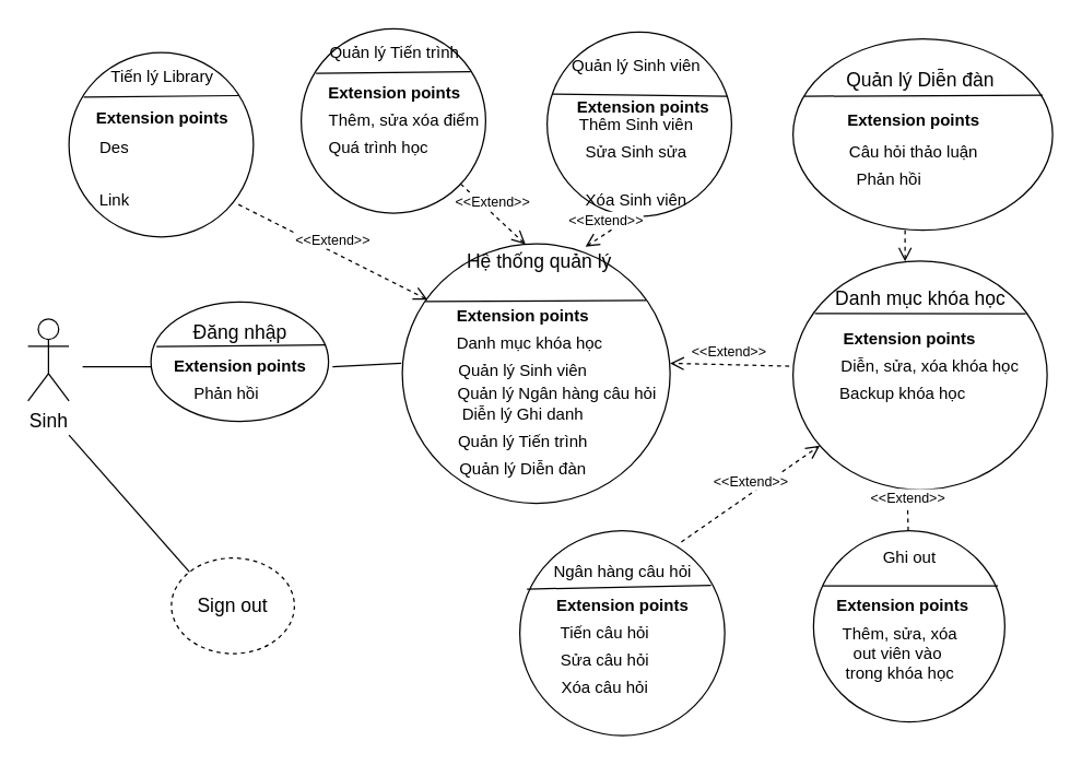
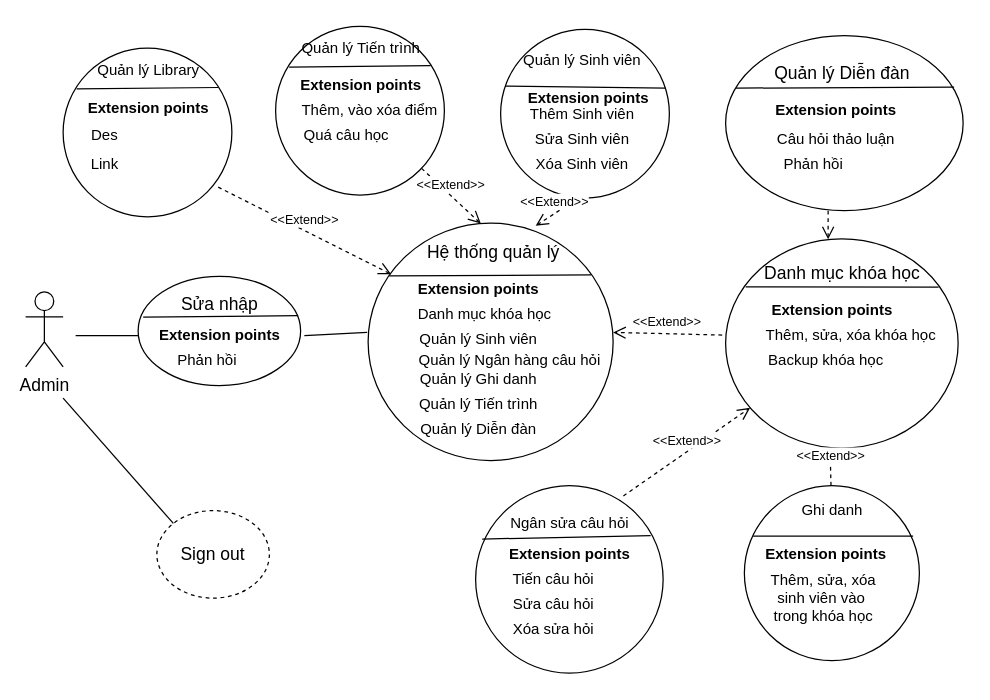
- <mxCell id="67" value="Tiến lý Library" style="text;html=1;align=center;verticalAlign=middle;resizable=0;points=[];autosize=1;strokeColor=none;fillColor=none;" vertex="1" parent="1"><mxGeometry x="67.5" y="45.5" width="100" height="20" as="geometry" /></mxCell>
+ <mxCell id="67" value="Quản lý Library" style="text;html=1;align=center;verticalAlign=middle;resizable=0;points=[];autosize=1;strokeColor=none;fillColor=none;" vertex="1" parent="1"><mxGeometry x="67.5" y="45.5" width="100" height="20" as="geometry" /></mxCell>
- <mxCell id="46" value="Thêm, sửa xóa điểm" style="text;html=1;align=center;verticalAlign=middle;resizable=0;points=[];autosize=1;strokeColor=none;fillColor=none;" parent="1" vertex="1"><mxGeometry x="230" y="78" width="130" height="20" as="geometry" /></mxCell>
+ <mxCell id="46" value="Thêm, vào xóa điểm" style="text;html=1;align=center;verticalAlign=middle;resizable=0;points=[];autosize=1;strokeColor=none;fillColor=none;" parent="1" vertex="1"><mxGeometry x="230" y="78" width="130" height="20" as="geometry" /></mxCell>
- <mxCell id="49" value="Quá trình học&amp;nbsp;" style="text;html=1;align=center;verticalAlign=middle;resizable=0;points=[];autosize=1;strokeColor=none;fillColor=none;" parent="1" vertex="1"><mxGeometry x="232.5" y="98" width="90" height="20" as="geometry" /></mxCell>
+ <mxCell id="49" value="Quá câu học&amp;nbsp;" style="text;html=1;align=center;verticalAlign=middle;resizable=0;points=[];autosize=1;strokeColor=none;fillColor=none;" parent="1" vertex="1"><mxGeometry x="232.5" y="98" width="90" height="20" as="geometry" /></mxCell>
- <mxCell id="43" value="Sửa Sinh sửa" style="text;html=1;align=center;verticalAlign=middle;resizable=0;points=[];autosize=1;strokeColor=none;fillColor=none;" parent="1" vertex="1"><mxGeometry x="420" y="100.5" width="90" height="20" as="geometry" /></mxCell>
+ <mxCell id="43" value="Sửa Sinh viên" style="text;html=1;align=center;verticalAlign=middle;resizable=0;points=[];autosize=1;strokeColor=none;fillColor=none;" parent="1" vertex="1"><mxGeometry x="420" y="100.5" width="90" height="20" as="geometry" /></mxCell>
- <mxCell id="70" value="Link" style="text;html=1;align=center;verticalAlign=middle;resizable=0;points=[];autosize=1;strokeColor=none;fillColor=none;" vertex="1" parent="1"><mxGeometry x="62.5" y="135.5" width="40" height="20" as="geometry" /></mxCell>
+ <mxCell id="70" value="Link" style="text;html=1;align=center;verticalAlign=middle;resizable=0;points=[];autosize=1;strokeColor=none;fillColor=none;" vertex="1" parent="1"><mxGeometry x="62.5" y="120.5" width="40" height="20" as="geometry" /></mxCell>
- <mxCell id="44" value="Xóa Sinh viên" style="text;html=1;align=center;verticalAlign=middle;resizable=0;points=[];autosize=1;strokeColor=none;fillColor=none;" parent="1" vertex="1"><mxGeometry x="420" y="135.5" width="90" height="20" as="geometry" /></mxCell>
+ <mxCell id="44" value="Xóa Sinh viên" style="text;html=1;align=center;verticalAlign=middle;resizable=0;points=[];autosize=1;strokeColor=none;fillColor=none;" parent="1" vertex="1"><mxGeometry x="420" y="120.5" width="90" height="20" as="geometry" /></mxCell>
- <mxCell id="10" value="&lt;font style=&quot;font-size: 14px&quot;&gt;Hệ thống quản lý&lt;/font&gt;" style="text;html=1;align=center;verticalAlign=middle;resizable=0;points=[];autosize=1;strokeColor=none;fillColor=none;" parent="1" vertex="1"><mxGeometry x="334" y="180.5" width="120" height="20" as="geometry" /></mxCell>
+ <mxCell id="10" value="&lt;font style=&quot;font-size: 14px&quot;&gt;Hệ thống quản lý&lt;/font&gt;" style="text;html=1;align=center;verticalAlign=middle;resizable=0;points=[];autosize=1;strokeColor=none;fillColor=none;" parent="1" vertex="1"><mxGeometry x="334" y="190.5" width="120" height="20" as="geometry" /></mxCell>
- <mxCell id="5" value="&lt;font style=&quot;font-size: 14px&quot;&gt;Đăng nhập&lt;/font&gt;" style="text;html=1;align=center;verticalAlign=middle;resizable=0;points=[];autosize=1;strokeColor=none;fillColor=none;" parent="1" vertex="1"><mxGeometry x="135" y="233" width="80" height="20" as="geometry" /></mxCell>
+ <mxCell id="5" value="&lt;font style=&quot;font-size: 14px&quot;&gt;Sửa nhập&lt;/font&gt;" style="text;html=1;align=center;verticalAlign=middle;resizable=0;points=[];autosize=1;strokeColor=none;fillColor=none;" parent="1" vertex="1"><mxGeometry x="135" y="233" width="80" height="20" as="geometry" /></mxCell>
- <mxCell id="23" value="Diễn, sửa, xóa khóa học" style="text;html=1;align=center;verticalAlign=middle;resizable=0;points=[];autosize=1;strokeColor=none;fillColor=none;" parent="1" vertex="1"><mxGeometry x="605" y="258" width="150" height="20" as="geometry" /></mxCell>
+ <mxCell id="23" value="Thêm, sửa, xóa khóa học" style="text;html=1;align=center;verticalAlign=middle;resizable=0;points=[];autosize=1;strokeColor=none;fillColor=none;" parent="1" vertex="1"><mxGeometry x="605" y="258" width="150" height="20" as="geometry" /></mxCell>
- <mxCell id="22" value="Diễn lý Ghi danh" style="text;html=1;align=center;verticalAlign=middle;resizable=0;points=[];autosize=1;strokeColor=none;fillColor=none;" parent="1" vertex="1"><mxGeometry x="327" y="293" width="110" height="20" as="geometry" /></mxCell>
+ <mxCell id="22" value="Quản lý Ghi danh" style="text;html=1;align=center;verticalAlign=middle;resizable=0;points=[];autosize=1;strokeColor=none;fillColor=none;" parent="1" vertex="1"><mxGeometry x="327" y="293" width="110" height="20" as="geometry" /></mxCell>
- <mxCell id="2" value="&lt;font style=&quot;font-size: 14px&quot;&gt;Sinh&lt;/font&gt;" style="shape=umlActor;verticalLabelPosition=bottom;verticalAlign=top;html=1;outlineConnect=0;" parent="1" vertex="1"><mxGeometry x="20" y="233" width="30" height="60" as="geometry" /></mxCell>
+ <mxCell id="2" value="&lt;font style=&quot;font-size: 14px&quot;&gt;Admin&lt;/font&gt;" style="shape=umlActor;verticalLabelPosition=bottom;verticalAlign=top;html=1;outlineConnect=0;" parent="1" vertex="1"><mxGeometry x="20" y="233" width="30" height="60" as="geometry" /></mxCell>
- <mxCell id="62" value="Ghi out" style="text;html=1;align=center;verticalAlign=middle;resizable=0;points=[];autosize=1;strokeColor=none;fillColor=none;" parent="1" vertex="1"><mxGeometry x="635" y="398" width="60" height="20" as="geometry" /></mxCell>
+ <mxCell id="62" value="Ghi danh" style="text;html=1;align=center;verticalAlign=middle;resizable=0;points=[];autosize=1;strokeColor=none;fillColor=none;" parent="1" vertex="1"><mxGeometry x="635" y="398" width="60" height="20" as="geometry" /></mxCell>
- <mxCell id="27" value="&lt;font style=&quot;font-size: 12px&quot;&gt;Ngân hàng câu hỏi&lt;/font&gt;" style="text;html=1;align=center;verticalAlign=middle;resizable=0;points=[];autosize=1;strokeColor=none;fillColor=none;" parent="1" vertex="1"><mxGeometry x="395" y="408" width="120" height="20" as="geometry" /></mxCell>
+ <mxCell id="27" value="&lt;font style=&quot;font-size: 12px&quot;&gt;Ngân sửa câu hỏi&lt;/font&gt;" style="text;html=1;align=center;verticalAlign=middle;resizable=0;points=[];autosize=1;strokeColor=none;fillColor=none;" parent="1" vertex="1"><mxGeometry x="395" y="408" width="120" height="20" as="geometry" /></mxCell>
- <mxCell id="34" value="Thêm, sửa, xóa&lt;br&gt;out viên vào&amp;nbsp; &lt;br&gt;trong khóa học" style="text;html=1;align=center;verticalAlign=middle;resizable=0;points=[];autosize=1;strokeColor=none;fillColor=none;" parent="1" vertex="1"><mxGeometry x="608" y="453" width="100" height="50" as="geometry" /></mxCell>
+ <mxCell id="34" value="Thêm, sửa, xóa&lt;br&gt;sinh viên vào&amp;nbsp; &lt;br&gt;trong khóa học" style="text;html=1;align=center;verticalAlign=middle;resizable=0;points=[];autosize=1;strokeColor=none;fillColor=none;" parent="1" vertex="1"><mxGeometry x="608" y="453" width="100" height="50" as="geometry" /></mxCell>
- <mxCell id="61" value="Xóa câu hỏi" style="text;html=1;align=center;verticalAlign=middle;resizable=0;points=[];autosize=1;strokeColor=none;fillColor=none;" parent="1" vertex="1"><mxGeometry x="402" y="493" width="80" height="20" as="geometry" /></mxCell>
+ <mxCell id="61" value="Xóa sửa hỏi" style="text;html=1;align=center;verticalAlign=middle;resizable=0;points=[];autosize=1;strokeColor=none;fillColor=none;" parent="1" vertex="1"><mxGeometry x="402" y="493" width="80" height="20" as="geometry" /></mxCell>
